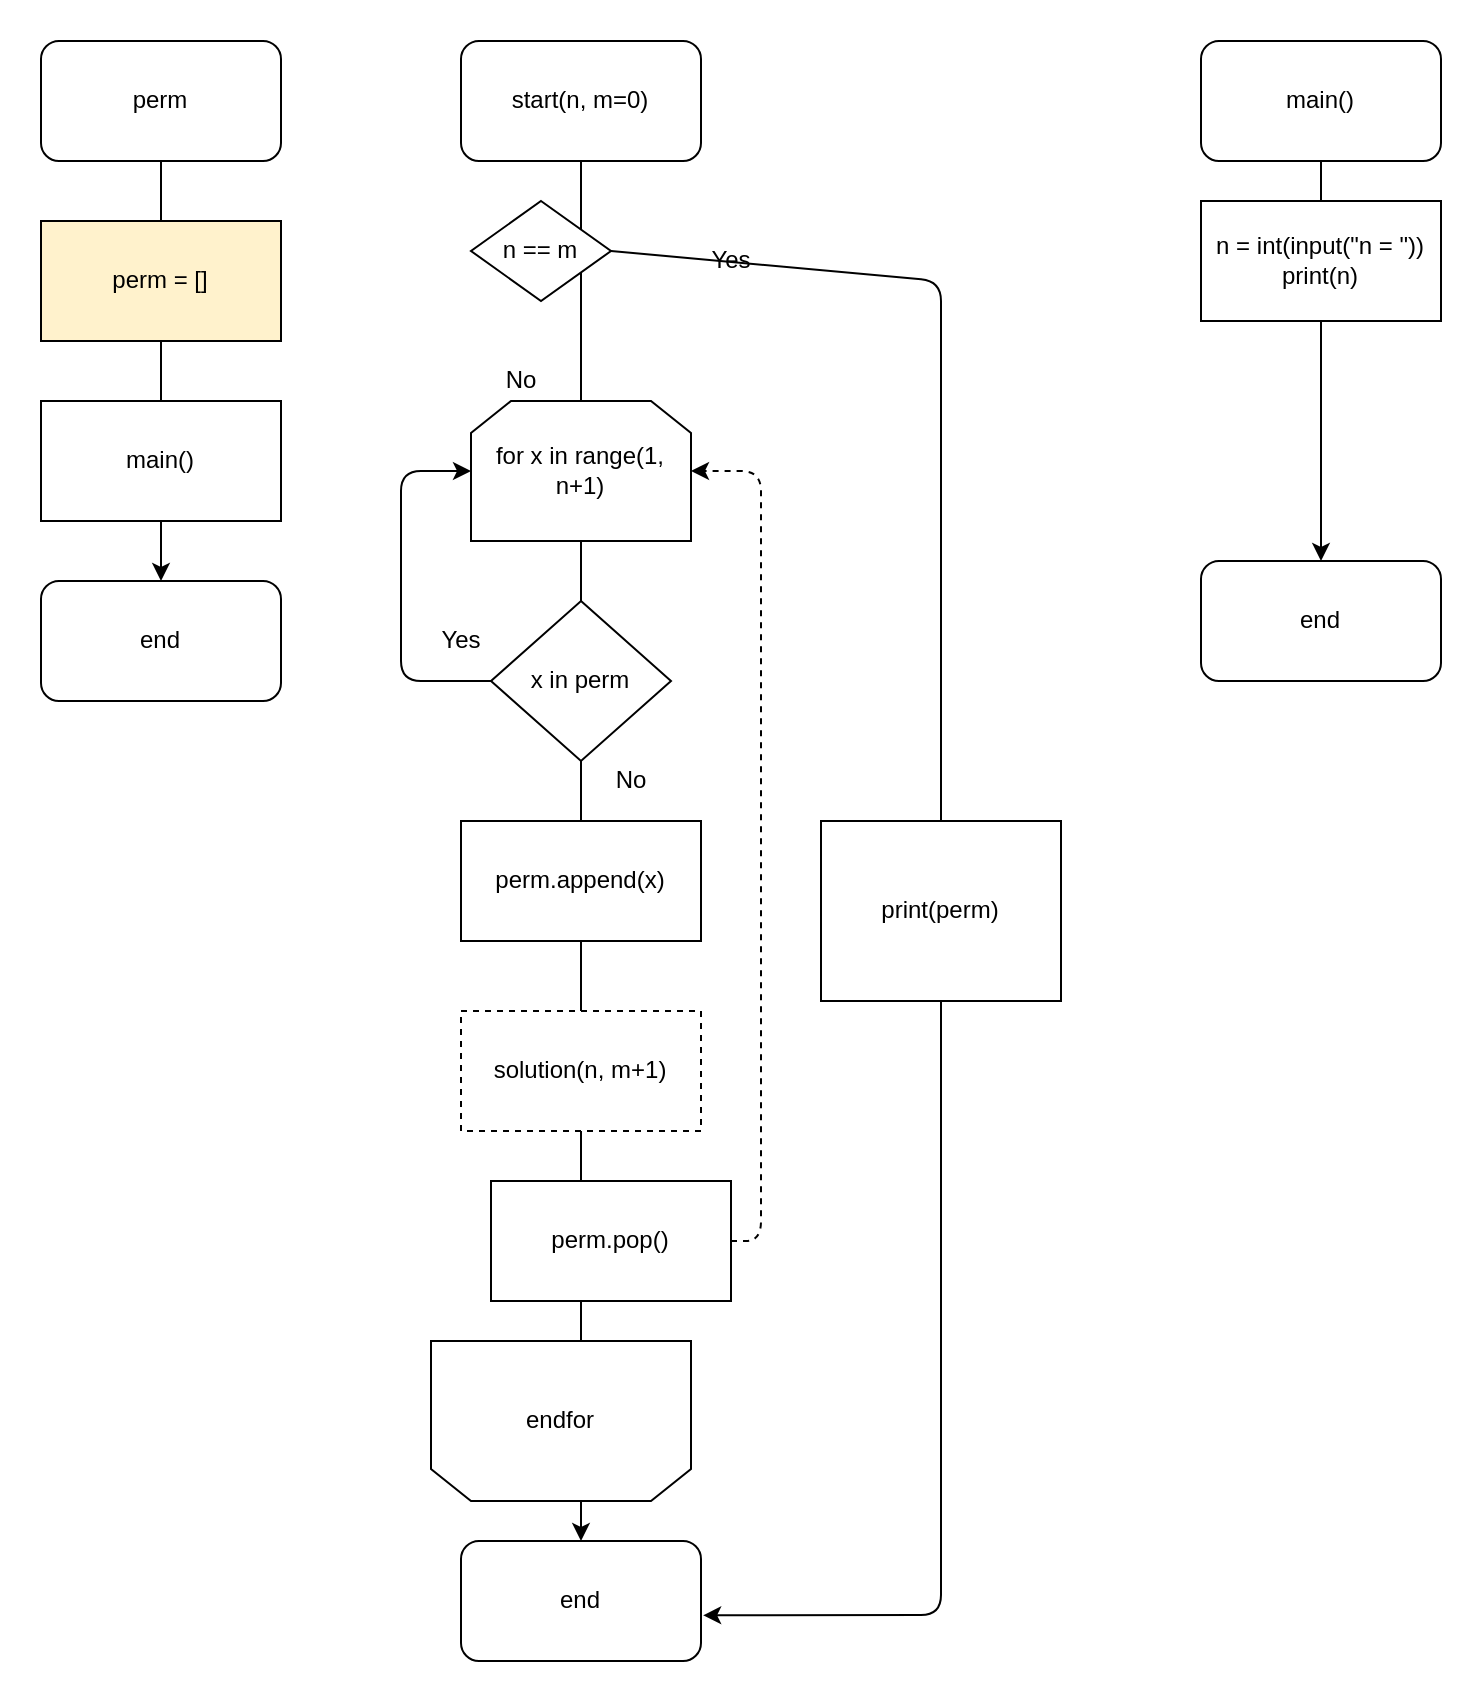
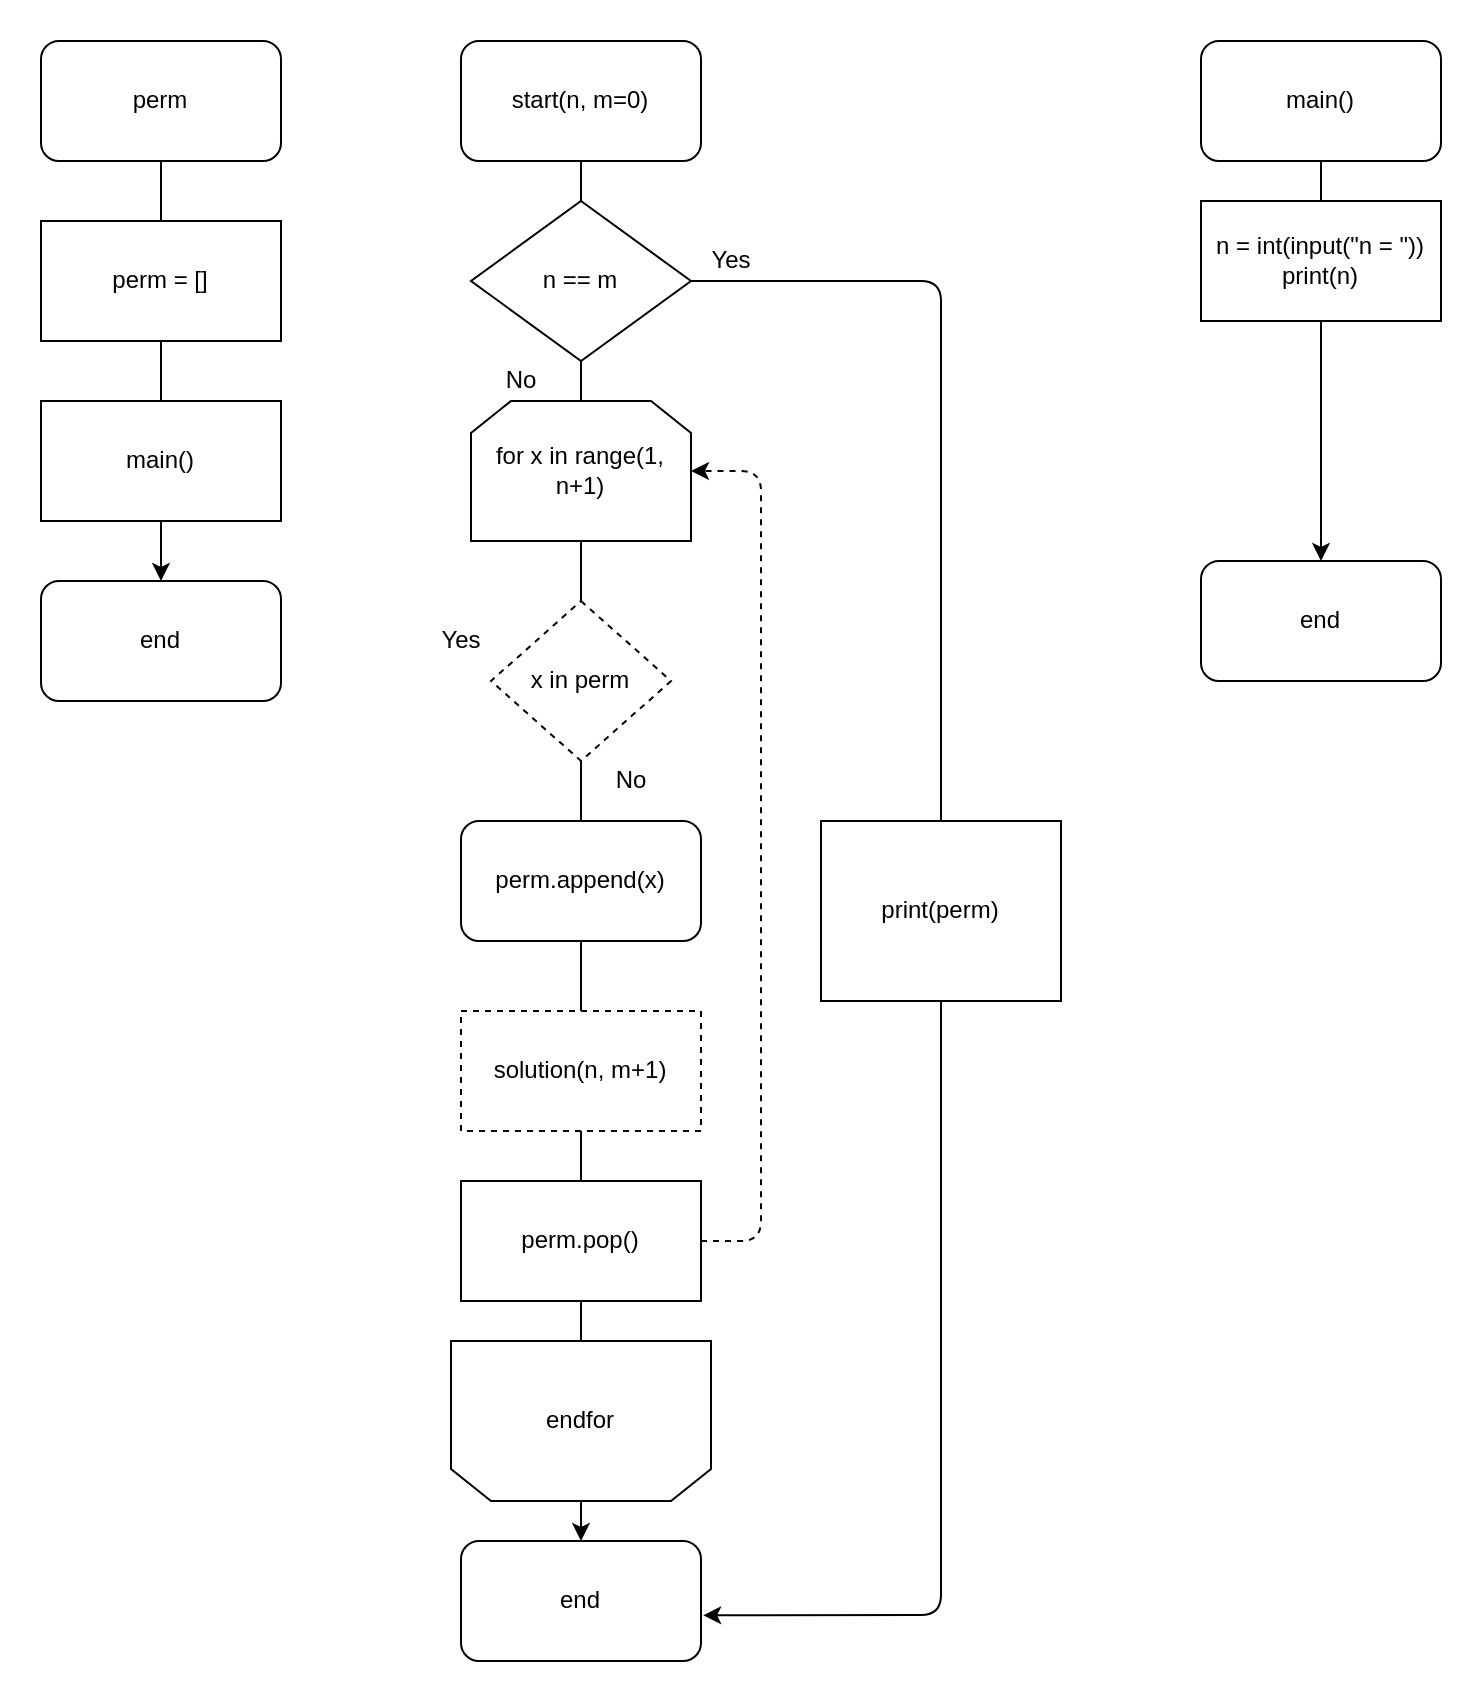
- <mxCell id="11" value="n == m" style="rhombus;whiteSpace=wrap;html=1;" vertex="1" parent="1"><mxGeometry x="235" y="100" width="70" height="50" as="geometry" /></mxCell>
+ <mxCell id="11" value="n == m" style="rhombus;whiteSpace=wrap;html=1;" vertex="1" parent="1"><mxGeometry x="235" y="100" width="110" height="80" as="geometry" /></mxCell>
- <mxCell id="8" value="perm = []" style="rounded=0;whiteSpace=wrap;html=1;fillColor=#fff2cc;" vertex="1" parent="1"><mxGeometry x="20" y="110" width="120" height="60" as="geometry" /></mxCell>
+ <mxCell id="8" value="perm = []" style="rounded=0;whiteSpace=wrap;html=1;" vertex="1" parent="1"><mxGeometry x="20" y="110" width="120" height="60" as="geometry" /></mxCell>
- <mxCell id="15" value="" style="endArrow=classic;html=1;entryX=0;entryY=0.5;entryDx=0;entryDy=0;exitX=0;exitY=0.5;exitDx=0;exitDy=0;" edge="1" parent="1" source="14" target="13"><mxGeometry width="50" height="50" relative="1" as="geometry"><mxPoint x="240" y="330" as="sourcePoint" /><mxPoint x="320" y="400" as="targetPoint" /><Array as="points"><mxPoint x="200" y="340" /><mxPoint x="200" y="235" /></Array></mxGeometry></mxCell>
- <mxCell id="14" value="x in perm" style="rhombus;whiteSpace=wrap;html=1;" vertex="1" parent="1"><mxGeometry x="245" y="300" width="90" height="80" as="geometry" /></mxCell>
+ <mxCell id="14" value="x in perm" style="rhombus;whiteSpace=wrap;html=1;dashed=1;" vertex="1" parent="1"><mxGeometry x="245" y="300" width="90" height="80" as="geometry" /></mxCell>
- <mxCell id="16" value="perm.append(x)" style="rounded=0;whiteSpace=wrap;html=1;" vertex="1" parent="1"><mxGeometry x="230" y="410" width="120" height="60" as="geometry" /></mxCell>
+ <mxCell id="16" value="perm.append(x)" style="whiteSpace=wrap;html=1;rounded=1;" vertex="1" parent="1"><mxGeometry x="230" y="410" width="120" height="60" as="geometry" /></mxCell>
- <mxCell id="18" value="perm.pop()" style="rounded=0;whiteSpace=wrap;html=1;" vertex="1" parent="1"><mxGeometry x="245" y="590" width="120" height="60" as="geometry" /></mxCell>
+ <mxCell id="18" value="perm.pop()" style="rounded=0;whiteSpace=wrap;html=1;" vertex="1" parent="1"><mxGeometry x="230" y="590" width="120" height="60" as="geometry" /></mxCell>
- <mxCell id="19" value="endfor" style="shape=loopLimit;whiteSpace=wrap;html=1;direction=west;" vertex="1" parent="1"><mxGeometry x="215" y="670" width="130" height="80" as="geometry" /></mxCell>
+ <mxCell id="19" value="endfor" style="shape=loopLimit;whiteSpace=wrap;html=1;direction=west;" vertex="1" parent="1"><mxGeometry x="225" y="670" width="130" height="80" as="geometry" /></mxCell>
